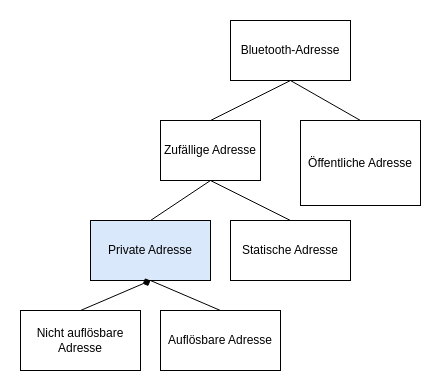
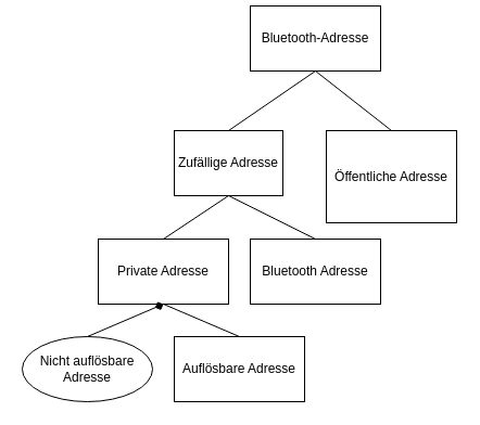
- <mxCell id="2" value="Bluetooth-Adresse" style="rounded=0;whiteSpace=wrap;html=1;" vertex="1" parent="1"><mxGeometry x="230" y="20" width="120" height="60" as="geometry" /></mxCell>
+ <mxCell id="2" value="Bluetooth-Adresse" style="rounded=0;whiteSpace=wrap;html=1;" vertex="1" parent="1"><mxGeometry x="230" y="5" width="120" height="60" as="geometry" /></mxCell>
- <mxCell id="8" value="Private Adresse" style="rounded=0;whiteSpace=wrap;html=1;fillColor=#dae8fc;" vertex="1" parent="1"><mxGeometry x="90" y="220" width="120" height="60" as="geometry" /></mxCell>
+ <mxCell id="8" value="Private Adresse" style="rounded=0;whiteSpace=wrap;html=1;" vertex="1" parent="1"><mxGeometry x="90" y="220" width="120" height="60" as="geometry" /></mxCell>
- <mxCell id="7" value="Statische Adresse" style="rounded=0;whiteSpace=wrap;html=1;" vertex="1" parent="1"><mxGeometry x="230" y="220" width="120" height="60" as="geometry" /></mxCell>
+ <mxCell id="7" value="Bluetooth Adresse" style="rounded=0;whiteSpace=wrap;html=1;" vertex="1" parent="1"><mxGeometry x="230" y="220" width="120" height="60" as="geometry" /></mxCell>
- <mxCell id="12" value="Nicht auflösbare Adresse" style="rounded=0;whiteSpace=wrap;html=1;" vertex="1" parent="1"><mxGeometry x="20" y="310" width="120" height="60" as="geometry" /></mxCell>
+ <mxCell id="12" value="Nicht auflösbare Adresse" style="ellipse;whiteSpace=wrap;html=1;" vertex="1" parent="1"><mxGeometry x="20" y="310" width="120" height="60" as="geometry" /></mxCell>
